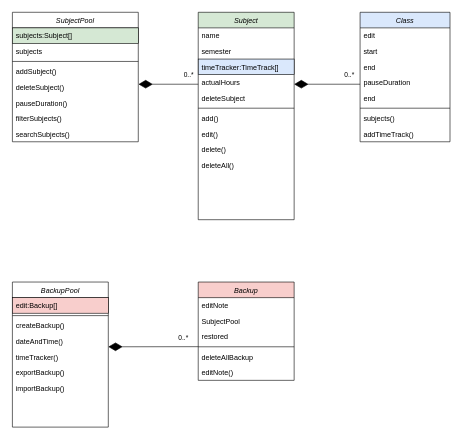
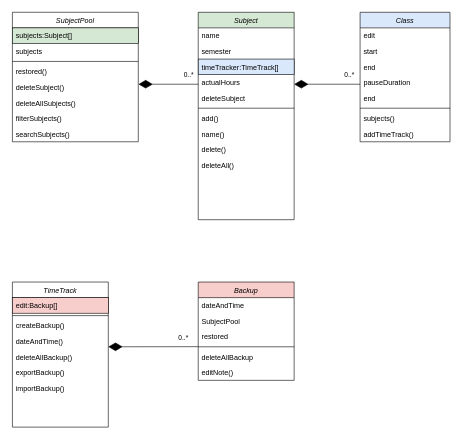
- <mxCell id="18" value="addSubject()" style="text;align=left;verticalAlign=top;spacingLeft=4;spacingRight=4;overflow=hidden;rotatable=0;points=[[0,0.5],[1,0.5]];portConstraint=eastwest;" vertex="1" parent="14"><mxGeometry y="86" width="210" height="26" as="geometry" /></mxCell>
+ <mxCell id="18" value="restored()" style="text;align=left;verticalAlign=top;spacingLeft=4;spacingRight=4;overflow=hidden;rotatable=0;points=[[0,0.5],[1,0.5]];portConstraint=eastwest;" vertex="1" parent="14"><mxGeometry y="86" width="210" height="26" as="geometry" /></mxCell>
- <mxCell id="20" value="pauseDuration()" style="text;align=left;verticalAlign=top;spacingLeft=4;spacingRight=4;overflow=hidden;rotatable=0;points=[[0,0.5],[1,0.5]];portConstraint=eastwest;" vertex="1" parent="14"><mxGeometry y="138" width="210" height="26" as="geometry" /></mxCell>
+ <mxCell id="20" value="deleteAllSubjects()" style="text;align=left;verticalAlign=top;spacingLeft=4;spacingRight=4;overflow=hidden;rotatable=0;points=[[0,0.5],[1,0.5]];portConstraint=eastwest;" vertex="1" parent="14"><mxGeometry y="138" width="210" height="26" as="geometry" /></mxCell>
- <mxCell id="10" value="edit()" style="text;align=left;verticalAlign=top;spacingLeft=4;spacingRight=4;overflow=hidden;rotatable=0;points=[[0,0.5],[1,0.5]];portConstraint=eastwest;" vertex="1" parent="2"><mxGeometry y="190" width="160" height="26" as="geometry" /></mxCell>
+ <mxCell id="10" value="name()" style="text;align=left;verticalAlign=top;spacingLeft=4;spacingRight=4;overflow=hidden;rotatable=0;points=[[0,0.5],[1,0.5]];portConstraint=eastwest;" vertex="1" parent="2"><mxGeometry y="190" width="160" height="26" as="geometry" /></mxCell>
- <mxCell id="33" value="BackupPool" style="swimlane;fontStyle=2;align=center;verticalAlign=top;childLayout=stackLayout;horizontal=1;startSize=26;horizontalStack=0;resizeParent=1;resizeLast=0;collapsible=1;marginBottom=0;rounded=0;shadow=0;strokeWidth=1;" vertex="1" parent="1"><mxGeometry y="470" width="160" height="242" as="geometry" x="20"><mxRectangle x="230" y="140" width="160" height="26" as="alternateBounds" /></mxGeometry></mxCell>
+ <mxCell id="33" value="TimeTrack" style="swimlane;fontStyle=2;align=center;verticalAlign=top;childLayout=stackLayout;horizontal=1;startSize=26;horizontalStack=0;resizeParent=1;resizeLast=0;collapsible=1;marginBottom=0;rounded=0;shadow=0;strokeWidth=1;" vertex="1" parent="1"><mxGeometry y="470" width="160" height="242" as="geometry" x="20"><mxRectangle x="230" y="140" width="160" height="26" as="alternateBounds" /></mxGeometry></mxCell>
- <mxCell id="42" value="editNote" style="text;align=left;verticalAlign=top;spacingLeft=4;spacingRight=4;overflow=hidden;rotatable=0;points=[[0,0.5],[1,0.5]];portConstraint=eastwest;" vertex="1" parent="41"><mxGeometry y="26" width="160" height="26" as="geometry" /></mxCell>
+ <mxCell id="42" value="dateAndTime" style="text;align=left;verticalAlign=top;spacingLeft=4;spacingRight=4;overflow=hidden;rotatable=0;points=[[0,0.5],[1,0.5]];portConstraint=eastwest;" vertex="1" parent="41"><mxGeometry y="26" width="160" height="26" as="geometry" /></mxCell>
- <mxCell id="38" value="timeTracker()" style="text;align=left;verticalAlign=top;spacingLeft=4;spacingRight=4;overflow=hidden;rotatable=0;points=[[0,0.5],[1,0.5]];portConstraint=eastwest;" vertex="1" parent="33"><mxGeometry y="112" width="160" height="26" as="geometry" /></mxCell>
+ <mxCell id="38" value="deleteAllBackup()" style="text;align=left;verticalAlign=top;spacingLeft=4;spacingRight=4;overflow=hidden;rotatable=0;points=[[0,0.5],[1,0.5]];portConstraint=eastwest;" vertex="1" parent="33"><mxGeometry y="112" width="160" height="26" as="geometry" /></mxCell>
